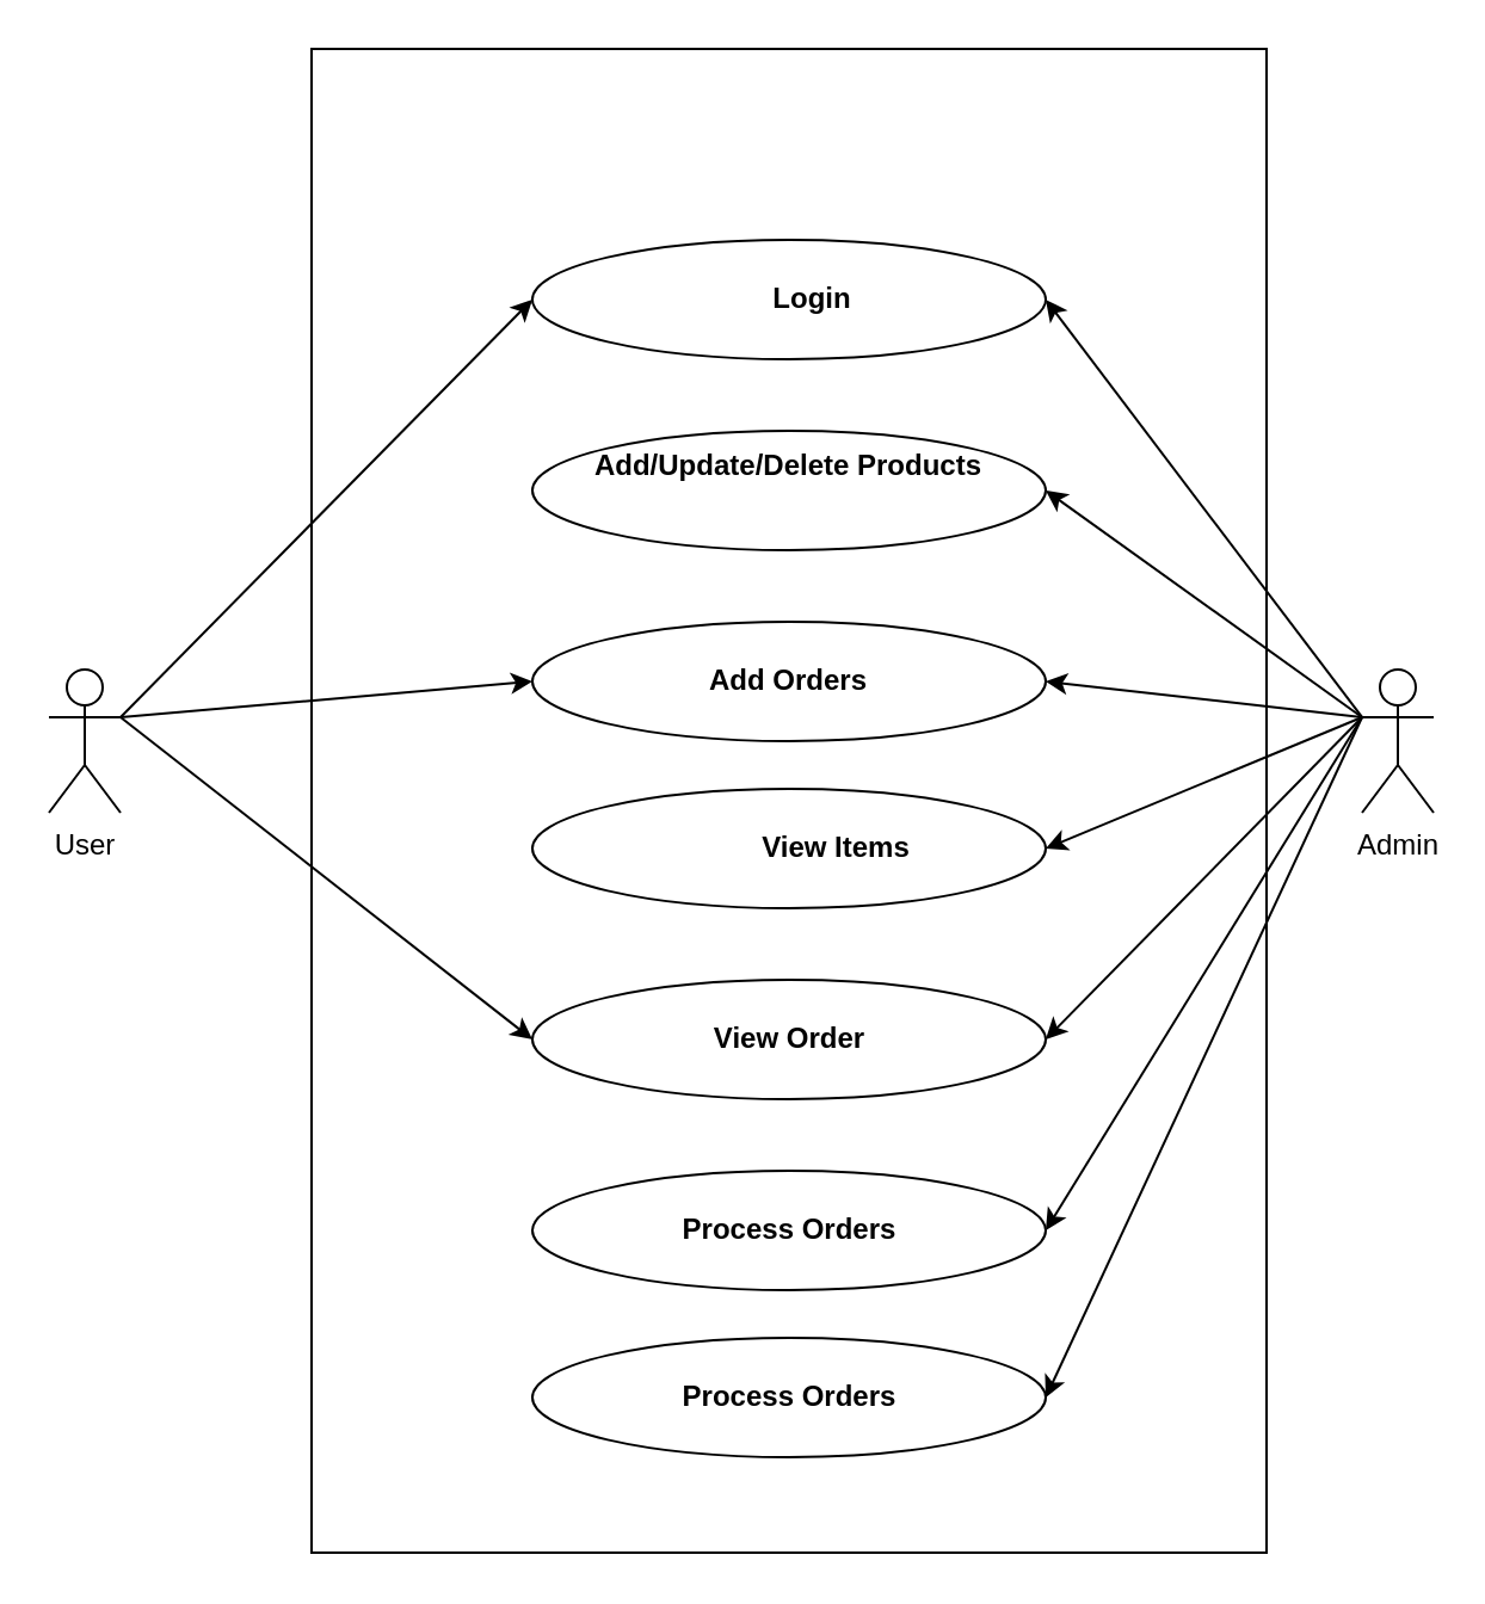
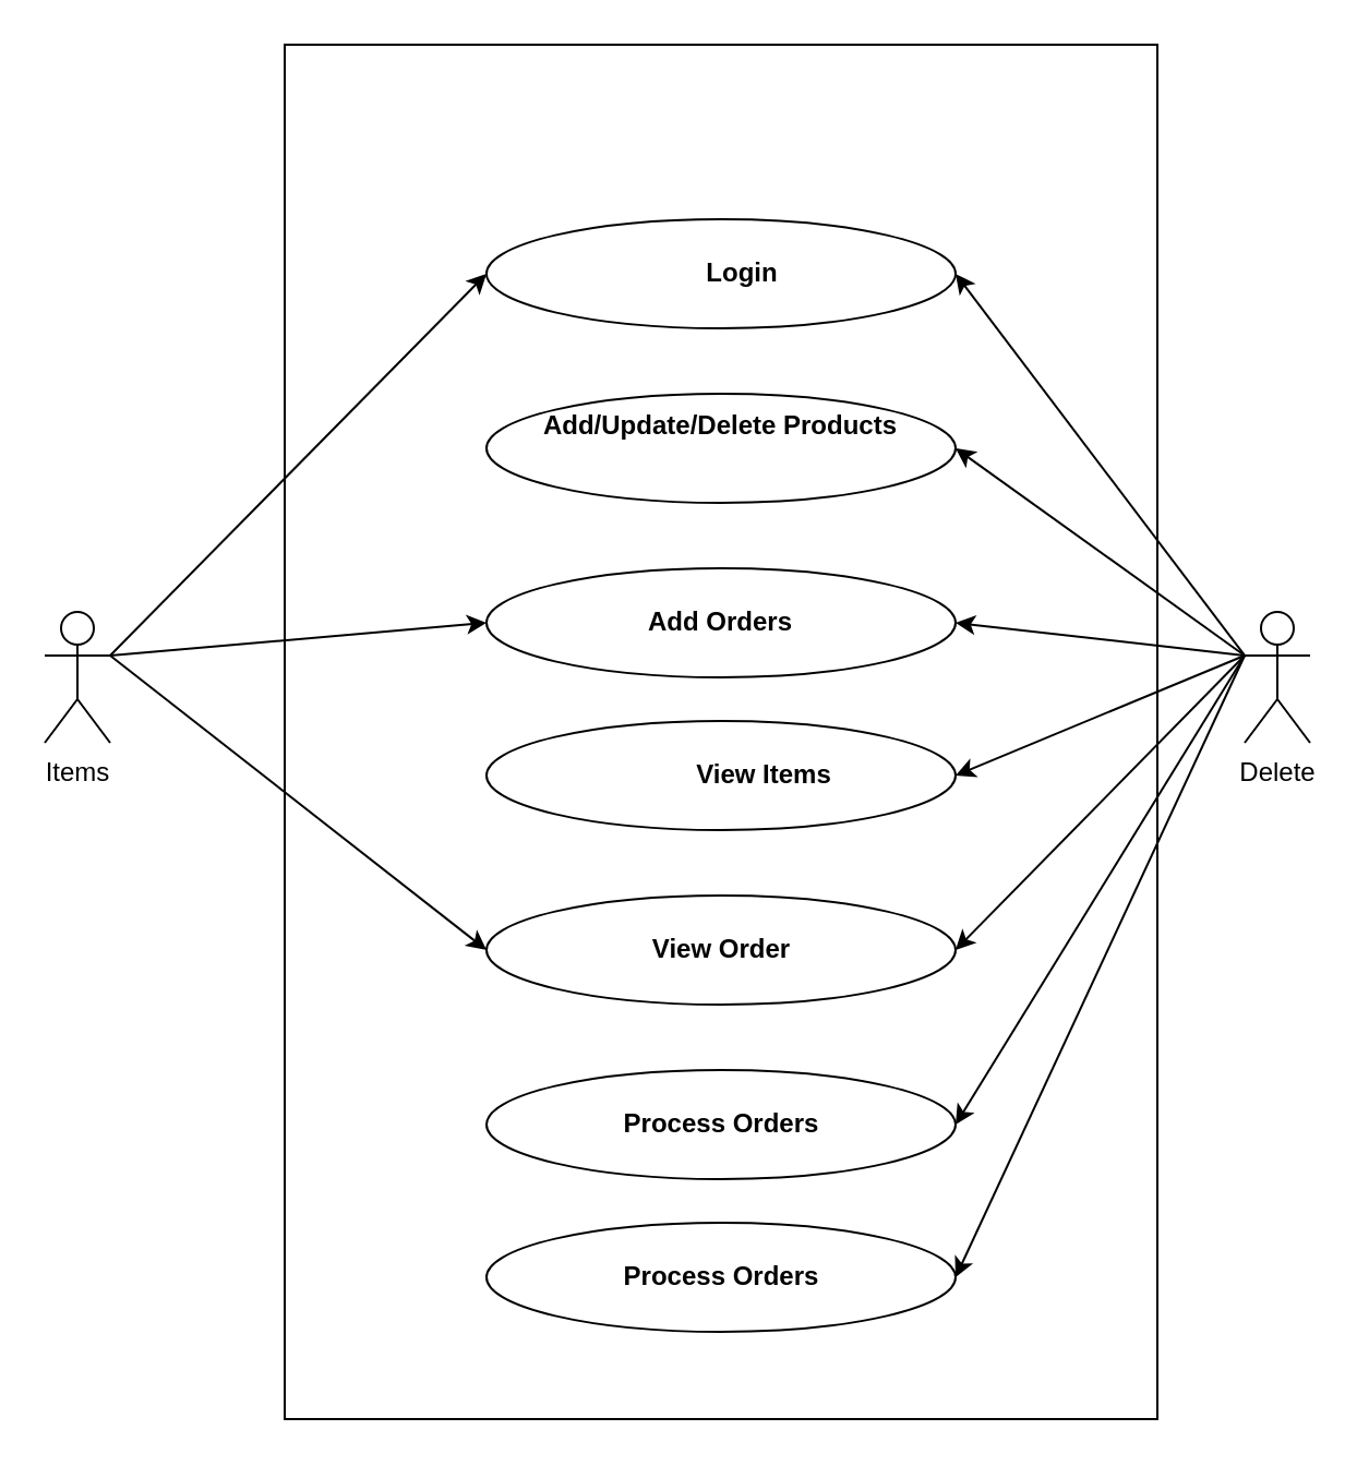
- <mxCell id="3" value="User" style="shape=umlActor;verticalLabelPosition=bottom;verticalAlign=top;html=1;outlineConnect=0;" vertex="1" parent="1"><mxGeometry x="20" y="280" width="30" height="60" as="geometry" /></mxCell>
+ <mxCell id="3" value="Items" style="shape=umlActor;verticalLabelPosition=bottom;verticalAlign=top;html=1;outlineConnect=0;" vertex="1" parent="1"><mxGeometry x="20" y="280" width="30" height="60" as="geometry" /></mxCell>
- <mxCell id="4" value="Admin" style="shape=umlActor;verticalLabelPosition=bottom;verticalAlign=top;html=1;outlineConnect=0;" vertex="1" parent="1"><mxGeometry x="570" y="280" width="30" height="60" as="geometry" /></mxCell>
+ <mxCell id="4" value="Delete" style="shape=umlActor;verticalLabelPosition=bottom;verticalAlign=top;html=1;outlineConnect=0;" vertex="1" parent="1"><mxGeometry x="570" y="280" width="30" height="60" as="geometry" /></mxCell>
